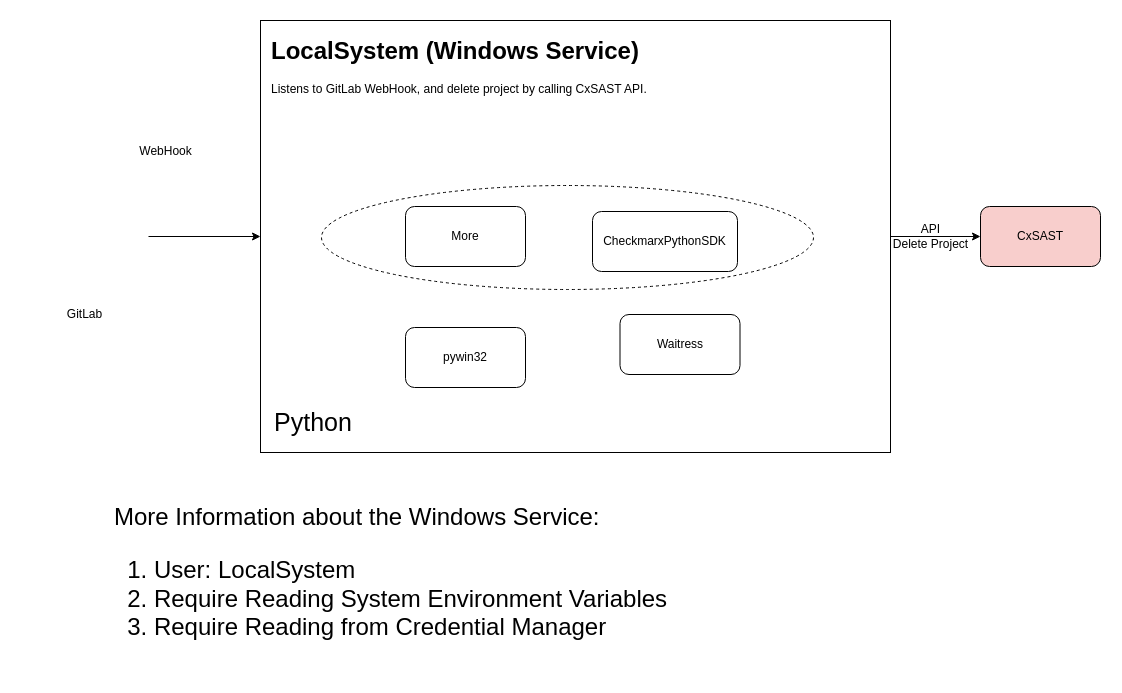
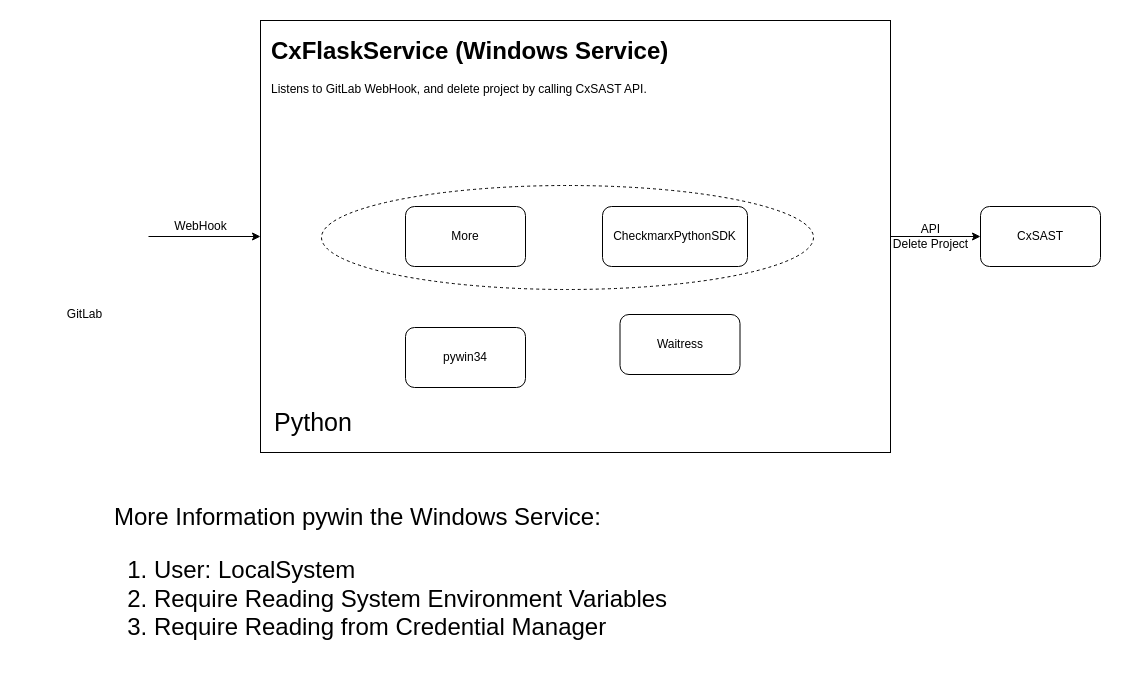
- <mxCell id="9" value="&lt;h1&gt;LocalSystem (Windows Service)&lt;/h1&gt;&lt;p&gt;Listens to GitLab WebHook, and delete project by calling CxSAST API.&lt;/p&gt;" style="text;html=1;strokeColor=none;fillColor=none;spacing=5;spacingTop=-20;whiteSpace=wrap;overflow=hidden;rounded=0;" vertex="1" parent="1"><mxGeometry x="266" y="31" width="440" height="77" as="geometry" /></mxCell>
+ <mxCell id="9" value="&lt;h1&gt;CxFlaskService (Windows Service)&lt;/h1&gt;&lt;p&gt;Listens to GitLab WebHook, and delete project by calling CxSAST API.&lt;/p&gt;" style="text;html=1;strokeColor=none;fillColor=none;spacing=5;spacingTop=-20;whiteSpace=wrap;overflow=hidden;rounded=0;" vertex="1" parent="1"><mxGeometry x="266" y="31" width="440" height="77" as="geometry" /></mxCell>
- <mxCell id="7" value="WebHook" style="text;html=1;align=center;verticalAlign=middle;resizable=0;points=[];autosize=1;strokeColor=none;fillColor=none;" vertex="1" parent="1"><mxGeometry x="125" y="136" width="80" height="30" as="geometry" /></mxCell>
+ <mxCell id="7" value="WebHook" style="text;html=1;align=center;verticalAlign=middle;resizable=0;points=[];autosize=1;strokeColor=none;fillColor=none;" vertex="1" parent="1"><mxGeometry x="160" y="211" width="80" height="30" as="geometry" /></mxCell>
- <mxCell id="6" value="CxSAST" style="rounded=1;whiteSpace=wrap;html=1;fillColor=#f8cecc;" vertex="1" parent="1"><mxGeometry x="980" y="206" width="120" height="60" as="geometry" /></mxCell>
+ <mxCell id="6" value="CxSAST" style="rounded=1;whiteSpace=wrap;html=1;" vertex="1" parent="1"><mxGeometry x="980" y="206" width="120" height="60" as="geometry" /></mxCell>
- <mxCell id="11" value="CheckmarxPythonSDK" style="rounded=1;whiteSpace=wrap;html=1;fillColor=none;" vertex="1" parent="1"><mxGeometry x="592" y="211" width="145" height="60" as="geometry" /></mxCell>
+ <mxCell id="11" value="CheckmarxPythonSDK" style="rounded=1;whiteSpace=wrap;html=1;fillColor=none;" vertex="1" parent="1"><mxGeometry x="602" y="206" width="145" height="60" as="geometry" /></mxCell>
- <mxCell id="13" value="pywin32" style="rounded=1;whiteSpace=wrap;html=1;fillColor=none;" vertex="1" parent="1"><mxGeometry x="405" y="327" width="120" height="60" as="geometry" /></mxCell>
+ <mxCell id="13" value="pywin34" style="rounded=1;whiteSpace=wrap;html=1;fillColor=none;" vertex="1" parent="1"><mxGeometry x="405" y="327" width="120" height="60" as="geometry" /></mxCell>
- <mxCell id="16" value="&lt;div style=&quot;text-align: left; font-size: 24px;&quot;&gt;&lt;span style=&quot;background-color: initial;&quot;&gt;&lt;font style=&quot;font-size: 24px;&quot;&gt;More Information about the Windows Service:&amp;nbsp;&lt;/font&gt;&lt;/span&gt;&lt;/div&gt;&lt;div style=&quot;text-align: left; font-size: 24px;&quot;&gt;&lt;ol style=&quot;&quot;&gt;&lt;li style=&quot;&quot;&gt;&lt;span style=&quot;background-color: initial;&quot;&gt;&lt;font style=&quot;font-size: 24px;&quot;&gt;User: LocalSystem&lt;/font&gt;&lt;/span&gt;&lt;/li&gt;&lt;li style=&quot;&quot;&gt;&lt;span style=&quot;background-color: initial;&quot;&gt;&lt;font style=&quot;font-size: 24px;&quot;&gt;Require Reading System Environment Variables&lt;/font&gt;&lt;/span&gt;&lt;/li&gt;&lt;li style=&quot;&quot;&gt;&lt;span style=&quot;background-color: initial;&quot;&gt;&lt;font style=&quot;font-size: 24px;&quot;&gt;Require Reading from Credential Manager&lt;/font&gt;&lt;/span&gt;&lt;/li&gt;&lt;/ol&gt;&lt;/div&gt;" style="text;html=1;align=center;verticalAlign=middle;resizable=0;points=[];autosize=1;strokeColor=none;fillColor=none;fontSize=25;" vertex="1" parent="1"><mxGeometry x="104" y="496" width="571" height="175" as="geometry" /></mxCell>
+ <mxCell id="16" value="&lt;div style=&quot;text-align: left; font-size: 24px;&quot;&gt;&lt;span style=&quot;background-color: initial;&quot;&gt;&lt;font style=&quot;font-size: 24px;&quot;&gt;More Information pywin the Windows Service:&amp;nbsp;&lt;/font&gt;&lt;/span&gt;&lt;/div&gt;&lt;div style=&quot;text-align: left; font-size: 24px;&quot;&gt;&lt;ol style=&quot;&quot;&gt;&lt;li style=&quot;&quot;&gt;&lt;span style=&quot;background-color: initial;&quot;&gt;&lt;font style=&quot;font-size: 24px;&quot;&gt;User: LocalSystem&lt;/font&gt;&lt;/span&gt;&lt;/li&gt;&lt;li style=&quot;&quot;&gt;&lt;span style=&quot;background-color: initial;&quot;&gt;&lt;font style=&quot;font-size: 24px;&quot;&gt;Require Reading System Environment Variables&lt;/font&gt;&lt;/span&gt;&lt;/li&gt;&lt;li style=&quot;&quot;&gt;&lt;span style=&quot;background-color: initial;&quot;&gt;&lt;font style=&quot;font-size: 24px;&quot;&gt;Require Reading from Credential Manager&lt;/font&gt;&lt;/span&gt;&lt;/li&gt;&lt;/ol&gt;&lt;/div&gt;" style="text;html=1;align=center;verticalAlign=middle;resizable=0;points=[];autosize=1;strokeColor=none;fillColor=none;fontSize=25;" vertex="1" parent="1"><mxGeometry x="104" y="496" width="571" height="175" as="geometry" /></mxCell>
